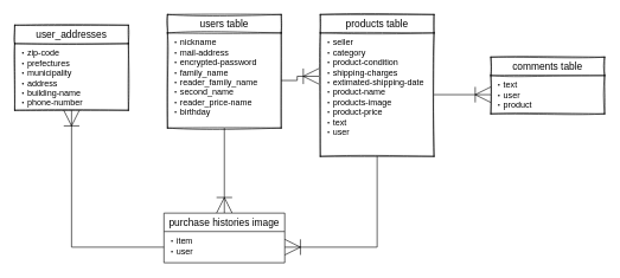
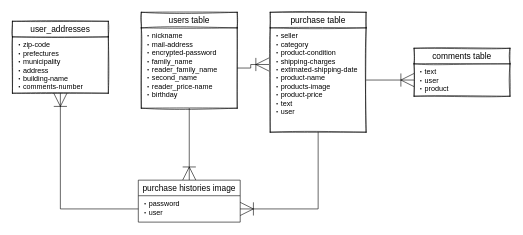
- <mxCell id="4" value="products table" style="swimlane;fontStyle=0;childLayout=stackLayout;horizontal=1;startSize=26;horizontalStack=0;resizeParent=1;resizeParentMax=0;resizeLast=0;collapsible=1;marginBottom=0;align=center;fontSize=14;rounded=0;sketch=1;" parent="1" vertex="1"><mxGeometry x="450" y="20" width="160" height="200" as="geometry" /></mxCell>
+ <mxCell id="4" value="purchase table" style="swimlane;fontStyle=0;childLayout=stackLayout;horizontal=1;startSize=26;horizontalStack=0;resizeParent=1;resizeParentMax=0;resizeLast=0;collapsible=1;marginBottom=0;align=center;fontSize=14;rounded=0;sketch=1;" parent="1" vertex="1"><mxGeometry x="450" y="20" width="160" height="200" as="geometry" /></mxCell>
- <mxCell id="9" value="・zip-code&#10;・prefectures&#10;・municipality&#10;・address&#10;・building-name&#10;・phone-number&#10;" style="text;strokeColor=none;fillColor=none;spacingLeft=4;spacingRight=4;overflow=hidden;rotatable=0;points=[[0,0.5],[1,0.5]];portConstraint=eastwest;fontSize=12;sketch=0;shadow=0;" parent="8" vertex="1"><mxGeometry y="26" width="160" height="94" as="geometry" /></mxCell>
+ <mxCell id="9" value="・zip-code&#10;・prefectures&#10;・municipality&#10;・address&#10;・building-name&#10;・comments-number&#10;" style="text;strokeColor=none;fillColor=none;spacingLeft=4;spacingRight=4;overflow=hidden;rotatable=0;points=[[0,0.5],[1,0.5]];portConstraint=eastwest;fontSize=12;sketch=0;shadow=0;" parent="8" vertex="1"><mxGeometry y="26" width="160" height="94" as="geometry" /></mxCell>
- <mxCell id="13" value="・item&#10;・user" style="text;strokeColor=none;fillColor=none;spacingLeft=4;spacingRight=4;overflow=hidden;rotatable=0;points=[[0,0.5],[1,0.5]];portConstraint=eastwest;fontSize=12;" parent="12" vertex="1"><mxGeometry y="26" width="170" height="44" as="geometry" /></mxCell>
+ <mxCell id="13" value="・password&#10;・user" style="text;strokeColor=none;fillColor=none;spacingLeft=4;spacingRight=4;overflow=hidden;rotatable=0;points=[[0,0.5],[1,0.5]];portConstraint=eastwest;fontSize=12;" parent="12" vertex="1"><mxGeometry y="26" width="170" height="44" as="geometry" /></mxCell>
